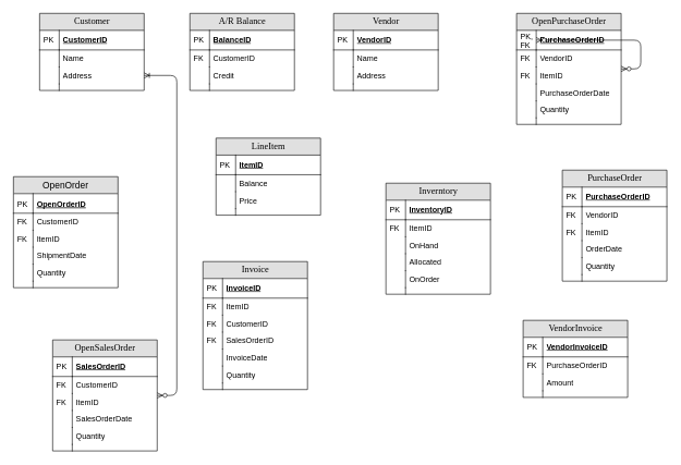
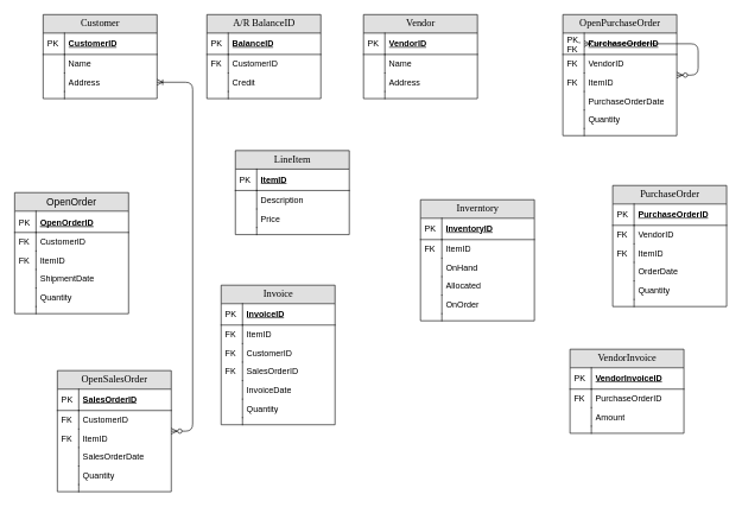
- <mxCell id="83" value="A/R Balance" style="swimlane;html=1;fontStyle=0;childLayout=stackLayout;horizontal=1;startSize=26;fillColor=#e0e0e0;horizontalStack=0;resizeParent=1;resizeLast=0;collapsible=1;marginBottom=0;swimlaneFillColor=#ffffff;align=center;rounded=0;shadow=0;comic=0;labelBackgroundColor=none;strokeWidth=1;fontFamily=Verdana;fontSize=14" vertex="1" parent="1"><mxGeometry x="290" y="20" width="160" height="118" as="geometry" /></mxCell>
+ <mxCell id="83" value="A/R BalanceID" style="swimlane;html=1;fontStyle=0;childLayout=stackLayout;horizontal=1;startSize=26;fillColor=#e0e0e0;horizontalStack=0;resizeParent=1;resizeLast=0;collapsible=1;marginBottom=0;swimlaneFillColor=#ffffff;align=center;rounded=0;shadow=0;comic=0;labelBackgroundColor=none;strokeWidth=1;fontFamily=Verdana;fontSize=14" vertex="1" parent="1"><mxGeometry x="290" y="20" width="160" height="118" as="geometry" /></mxCell>
- <mxCell id="42" value="Balance" style="shape=partialRectangle;top=0;left=0;right=0;bottom=0;html=1;align=left;verticalAlign=top;fillColor=none;spacingLeft=34;spacingRight=4;whiteSpace=wrap;overflow=hidden;rotatable=0;points=[[0,0.5],[1,0.5]];portConstraint=eastwest;dropTarget=0;" vertex="1" parent="39"><mxGeometry y="56" width="160" height="26" as="geometry" /></mxCell>
+ <mxCell id="42" value="Description" style="shape=partialRectangle;top=0;left=0;right=0;bottom=0;html=1;align=left;verticalAlign=top;fillColor=none;spacingLeft=34;spacingRight=4;whiteSpace=wrap;overflow=hidden;rotatable=0;points=[[0,0.5],[1,0.5]];portConstraint=eastwest;dropTarget=0;" vertex="1" parent="39"><mxGeometry y="56" width="160" height="26" as="geometry" /></mxCell>
